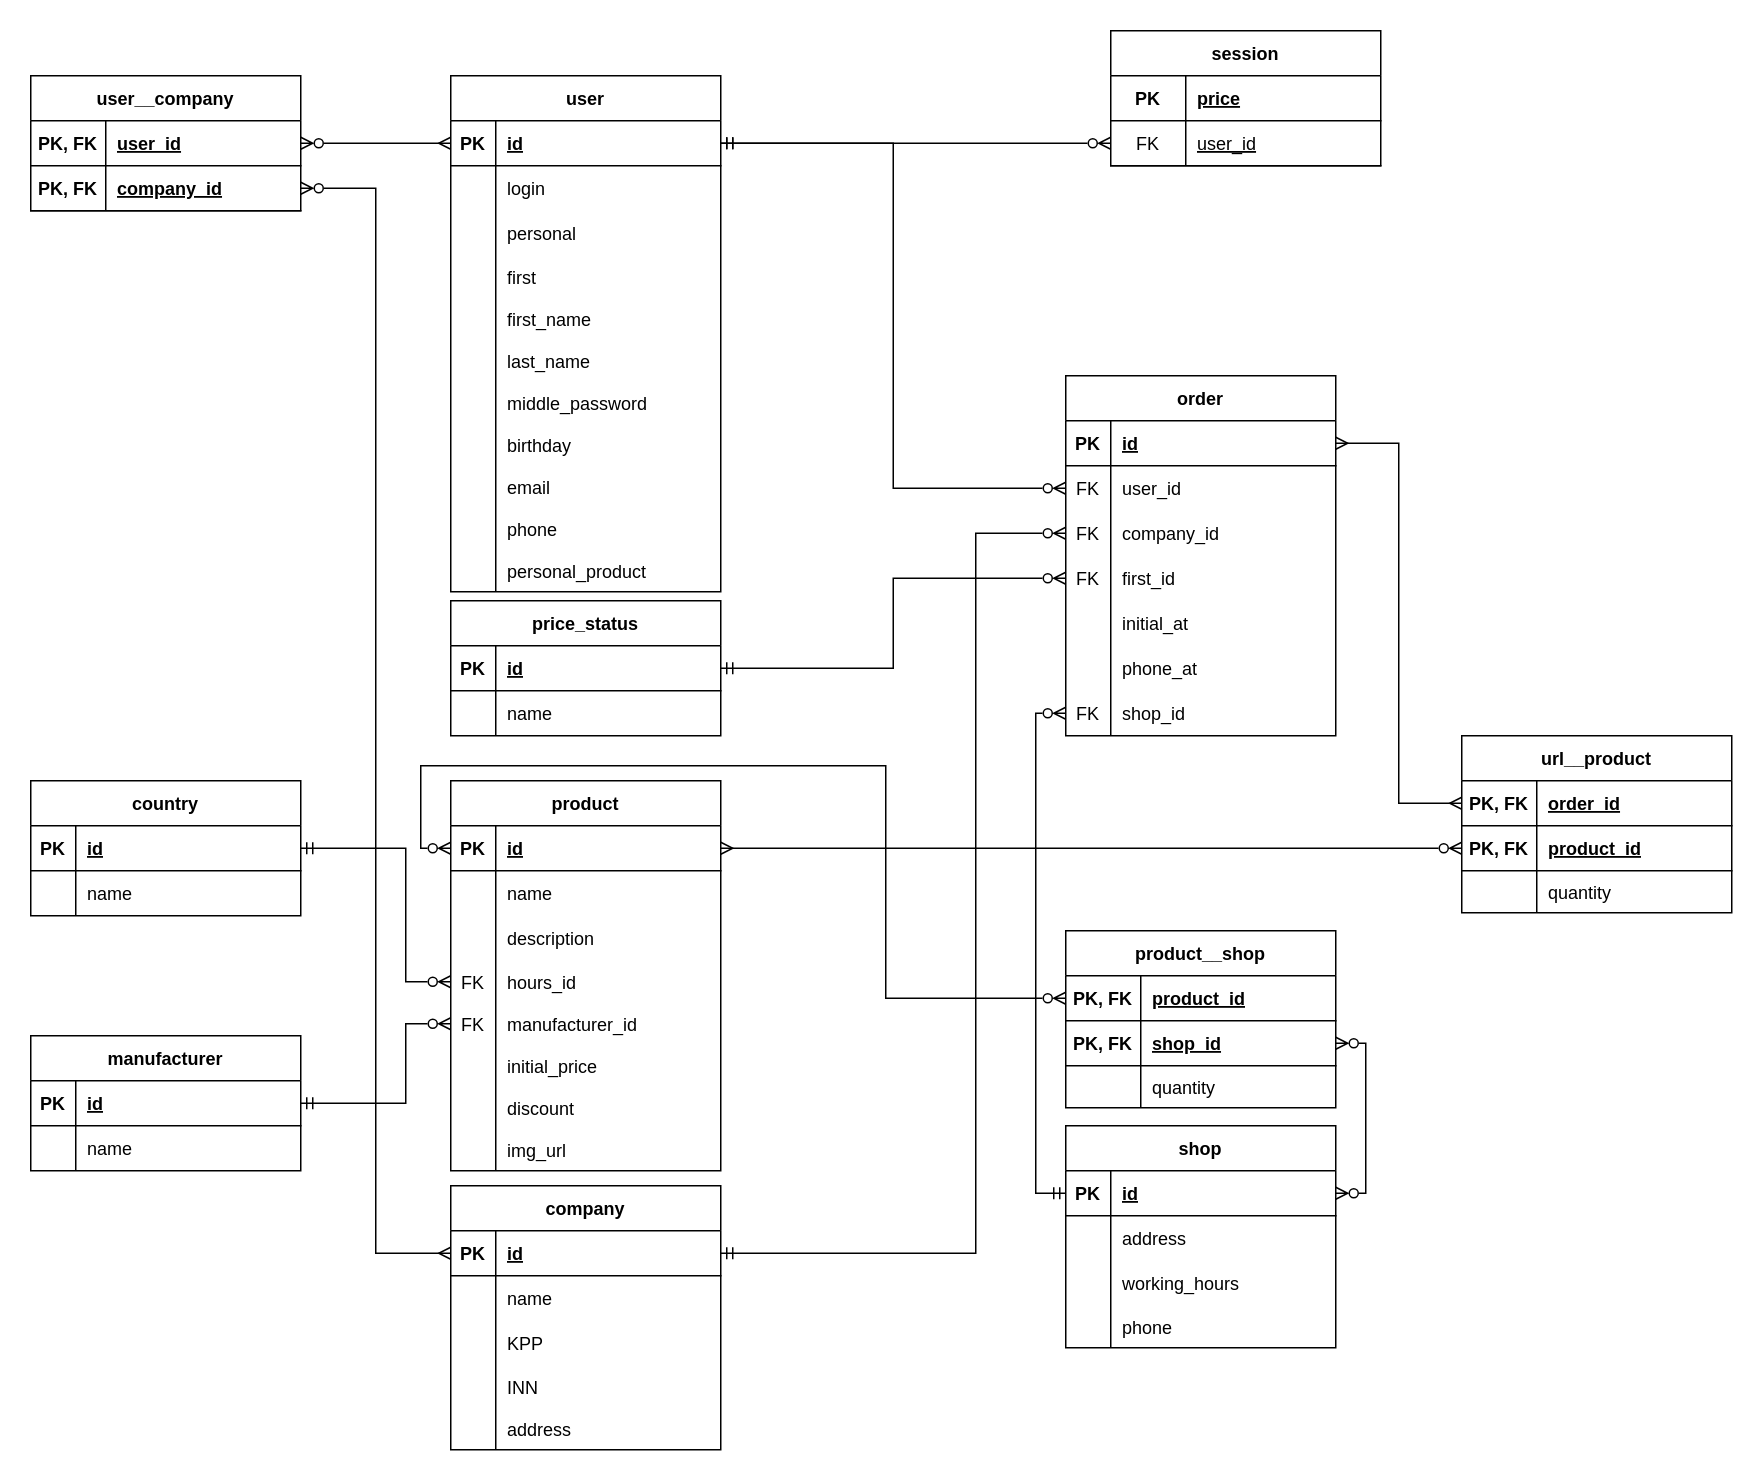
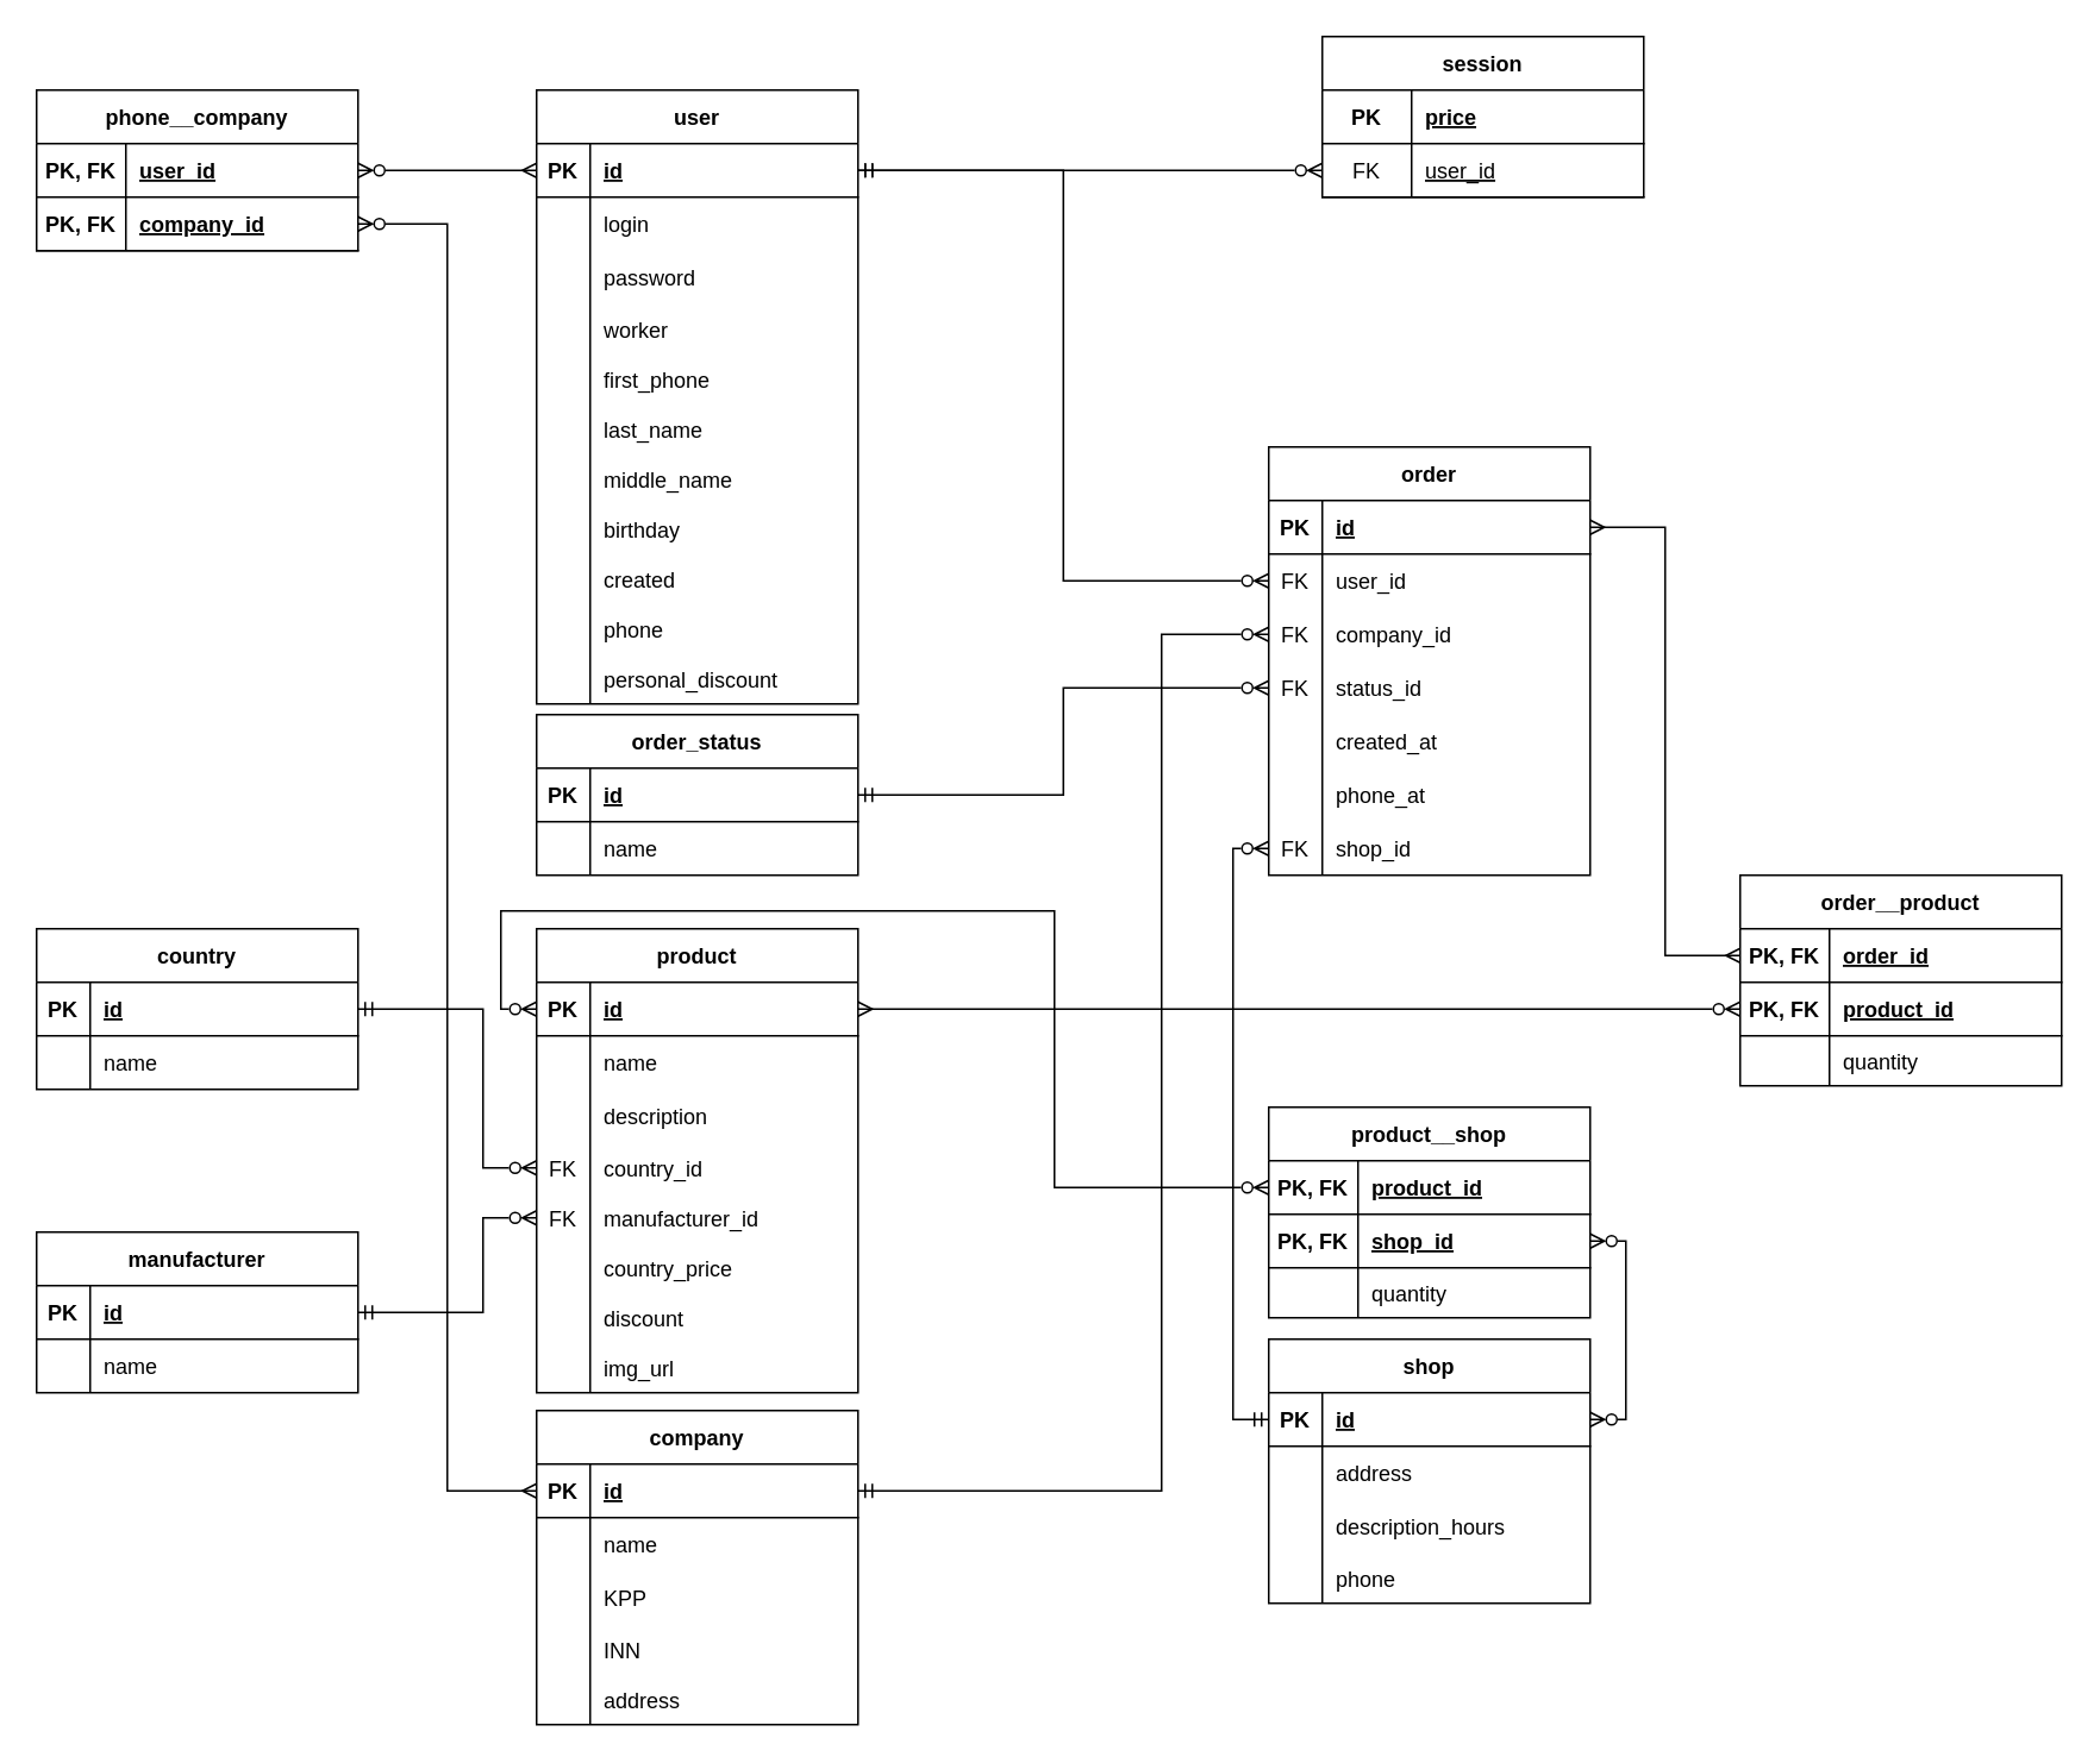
- <mxCell id="160" value="user__company" style="shape=table;startSize=30;container=1;collapsible=1;childLayout=tableLayout;fixedRows=1;rowLines=0;fontStyle=1;align=center;resizeLast=1;" parent="1" vertex="1"><mxGeometry x="20" y="50" width="180" height="90" as="geometry" /></mxCell>
+ <mxCell id="160" value="phone__company" style="shape=table;startSize=30;container=1;collapsible=1;childLayout=tableLayout;fixedRows=1;rowLines=0;fontStyle=1;align=center;resizeLast=1;" parent="1" vertex="1"><mxGeometry x="20" y="50" width="180" height="90" as="geometry" /></mxCell>
- <mxCell id="11" value="personal" style="shape=partialRectangle;connectable=0;fillColor=none;top=0;left=0;bottom=0;right=0;align=left;spacingLeft=6;overflow=hidden;" parent="9" vertex="1"><mxGeometry x="30" width="150" height="30" as="geometry"><mxRectangle width="150" height="30" as="alternateBounds" /></mxGeometry></mxCell>
+ <mxCell id="11" value="password" style="shape=partialRectangle;connectable=0;fillColor=none;top=0;left=0;bottom=0;right=0;align=left;spacingLeft=6;overflow=hidden;" parent="9" vertex="1"><mxGeometry x="30" width="150" height="30" as="geometry"><mxRectangle width="150" height="30" as="alternateBounds" /></mxGeometry></mxCell>
- <mxCell id="14" value="first" style="shape=partialRectangle;connectable=0;fillColor=none;top=0;left=0;bottom=0;right=0;align=left;spacingLeft=6;overflow=hidden;" parent="12" vertex="1"><mxGeometry x="30" width="150" height="28" as="geometry"><mxRectangle width="150" height="28" as="alternateBounds" /></mxGeometry></mxCell>
+ <mxCell id="14" value="worker" style="shape=partialRectangle;connectable=0;fillColor=none;top=0;left=0;bottom=0;right=0;align=left;spacingLeft=6;overflow=hidden;" parent="12" vertex="1"><mxGeometry x="30" width="150" height="28" as="geometry"><mxRectangle width="150" height="28" as="alternateBounds" /></mxGeometry></mxCell>
- <mxCell id="17" value="first_name" style="shape=partialRectangle;connectable=0;fillColor=none;top=0;left=0;bottom=0;right=0;align=left;spacingLeft=6;overflow=hidden;" parent="15" vertex="1"><mxGeometry x="30" width="150" height="28" as="geometry"><mxRectangle width="150" height="28" as="alternateBounds" /></mxGeometry></mxCell>
+ <mxCell id="17" value="first_phone" style="shape=partialRectangle;connectable=0;fillColor=none;top=0;left=0;bottom=0;right=0;align=left;spacingLeft=6;overflow=hidden;" parent="15" vertex="1"><mxGeometry x="30" width="150" height="28" as="geometry"><mxRectangle width="150" height="28" as="alternateBounds" /></mxGeometry></mxCell>
- <mxCell id="23" value="middle_password" style="shape=partialRectangle;connectable=0;fillColor=none;top=0;left=0;bottom=0;right=0;align=left;spacingLeft=6;overflow=hidden;" parent="21" vertex="1"><mxGeometry x="30" width="150" height="28" as="geometry"><mxRectangle width="150" height="28" as="alternateBounds" /></mxGeometry></mxCell>
+ <mxCell id="23" value="middle_name" style="shape=partialRectangle;connectable=0;fillColor=none;top=0;left=0;bottom=0;right=0;align=left;spacingLeft=6;overflow=hidden;" parent="21" vertex="1"><mxGeometry x="30" width="150" height="28" as="geometry"><mxRectangle width="150" height="28" as="alternateBounds" /></mxGeometry></mxCell>
- <mxCell id="29" value="email" style="shape=partialRectangle;connectable=0;fillColor=none;top=0;left=0;bottom=0;right=0;align=left;spacingLeft=6;overflow=hidden;" parent="27" vertex="1"><mxGeometry x="30" width="150" height="28" as="geometry"><mxRectangle width="150" height="28" as="alternateBounds" /></mxGeometry></mxCell>
+ <mxCell id="29" value="created" style="shape=partialRectangle;connectable=0;fillColor=none;top=0;left=0;bottom=0;right=0;align=left;spacingLeft=6;overflow=hidden;" parent="27" vertex="1"><mxGeometry x="30" width="150" height="28" as="geometry"><mxRectangle width="150" height="28" as="alternateBounds" /></mxGeometry></mxCell>
- <mxCell id="35" value="personal_product" style="shape=partialRectangle;connectable=0;fillColor=none;top=0;left=0;bottom=0;right=0;align=left;spacingLeft=6;overflow=hidden;" parent="33" vertex="1"><mxGeometry x="30" width="150" height="28" as="geometry"><mxRectangle width="150" height="28" as="alternateBounds" /></mxGeometry></mxCell>
+ <mxCell id="35" value="personal_discount" style="shape=partialRectangle;connectable=0;fillColor=none;top=0;left=0;bottom=0;right=0;align=left;spacingLeft=6;overflow=hidden;" parent="33" vertex="1"><mxGeometry x="30" width="150" height="28" as="geometry"><mxRectangle width="150" height="28" as="alternateBounds" /></mxGeometry></mxCell>
- <mxCell id="78" value="first_id" style="shape=partialRectangle;connectable=0;fillColor=none;top=0;left=0;bottom=0;right=0;align=left;spacingLeft=6;overflow=hidden;" parent="76" vertex="1"><mxGeometry x="30" width="150" height="30" as="geometry"><mxRectangle width="150" height="30" as="alternateBounds" /></mxGeometry></mxCell>
+ <mxCell id="78" value="status_id" style="shape=partialRectangle;connectable=0;fillColor=none;top=0;left=0;bottom=0;right=0;align=left;spacingLeft=6;overflow=hidden;" parent="76" vertex="1"><mxGeometry x="30" width="150" height="30" as="geometry"><mxRectangle width="150" height="30" as="alternateBounds" /></mxGeometry></mxCell>
- <mxCell id="88" value="price_status" style="shape=table;startSize=30;container=1;collapsible=1;childLayout=tableLayout;fixedRows=1;rowLines=0;fontStyle=1;align=center;resizeLast=1;" parent="1" vertex="1"><mxGeometry x="300" y="400" width="180" height="90" as="geometry" /></mxCell>
+ <mxCell id="88" value="order_status" style="shape=table;startSize=30;container=1;collapsible=1;childLayout=tableLayout;fixedRows=1;rowLines=0;fontStyle=1;align=center;resizeLast=1;" parent="1" vertex="1"><mxGeometry x="300" y="400" width="180" height="90" as="geometry" /></mxCell>
- <mxCell id="81" value="initial_at" style="shape=partialRectangle;connectable=0;fillColor=none;top=0;left=0;bottom=0;right=0;align=left;spacingLeft=6;overflow=hidden;" parent="79" vertex="1"><mxGeometry x="30" width="150" height="30" as="geometry"><mxRectangle width="150" height="30" as="alternateBounds" /></mxGeometry></mxCell>
+ <mxCell id="81" value="created_at" style="shape=partialRectangle;connectable=0;fillColor=none;top=0;left=0;bottom=0;right=0;align=left;spacingLeft=6;overflow=hidden;" parent="79" vertex="1"><mxGeometry x="30" width="150" height="30" as="geometry"><mxRectangle width="150" height="30" as="alternateBounds" /></mxGeometry></mxCell>
- <mxCell id="95" value="url__product" style="shape=table;startSize=30;container=1;collapsible=1;childLayout=tableLayout;fixedRows=1;rowLines=0;fontStyle=1;align=center;resizeLast=1;" parent="1" vertex="1"><mxGeometry x="974" y="490" width="180" height="118" as="geometry" /></mxCell>
+ <mxCell id="95" value="order__product" style="shape=table;startSize=30;container=1;collapsible=1;childLayout=tableLayout;fixedRows=1;rowLines=0;fontStyle=1;align=center;resizeLast=1;" parent="1" vertex="1"><mxGeometry x="974" y="490" width="180" height="118" as="geometry" /></mxCell>
- <mxCell id="117" value="hours_id" style="shape=partialRectangle;connectable=0;fillColor=none;top=0;left=0;bottom=0;right=0;align=left;spacingLeft=6;overflow=hidden;" parent="115" vertex="1"><mxGeometry x="30" width="150" height="28" as="geometry"><mxRectangle width="150" height="28" as="alternateBounds" /></mxGeometry></mxCell>
+ <mxCell id="117" value="country_id" style="shape=partialRectangle;connectable=0;fillColor=none;top=0;left=0;bottom=0;right=0;align=left;spacingLeft=6;overflow=hidden;" parent="115" vertex="1"><mxGeometry x="30" width="150" height="28" as="geometry"><mxRectangle width="150" height="28" as="alternateBounds" /></mxGeometry></mxCell>
- <mxCell id="123" value="initial_price" style="shape=partialRectangle;connectable=0;fillColor=none;top=0;left=0;bottom=0;right=0;align=left;spacingLeft=6;overflow=hidden;" parent="121" vertex="1"><mxGeometry x="30" width="150" height="28" as="geometry"><mxRectangle width="150" height="28" as="alternateBounds" /></mxGeometry></mxCell>
+ <mxCell id="123" value="country_price" style="shape=partialRectangle;connectable=0;fillColor=none;top=0;left=0;bottom=0;right=0;align=left;spacingLeft=6;overflow=hidden;" parent="121" vertex="1"><mxGeometry x="30" width="150" height="28" as="geometry"><mxRectangle width="150" height="28" as="alternateBounds" /></mxGeometry></mxCell>
- <mxCell id="156" value="working_hours" style="shape=partialRectangle;connectable=0;fillColor=none;top=0;left=0;bottom=0;right=0;align=left;spacingLeft=6;overflow=hidden;" parent="154" vertex="1"><mxGeometry x="30" width="150" height="30" as="geometry"><mxRectangle width="150" height="30" as="alternateBounds" /></mxGeometry></mxCell>
+ <mxCell id="156" value="description_hours" style="shape=partialRectangle;connectable=0;fillColor=none;top=0;left=0;bottom=0;right=0;align=left;spacingLeft=6;overflow=hidden;" parent="154" vertex="1"><mxGeometry x="30" width="150" height="30" as="geometry"><mxRectangle width="150" height="30" as="alternateBounds" /></mxGeometry></mxCell>
